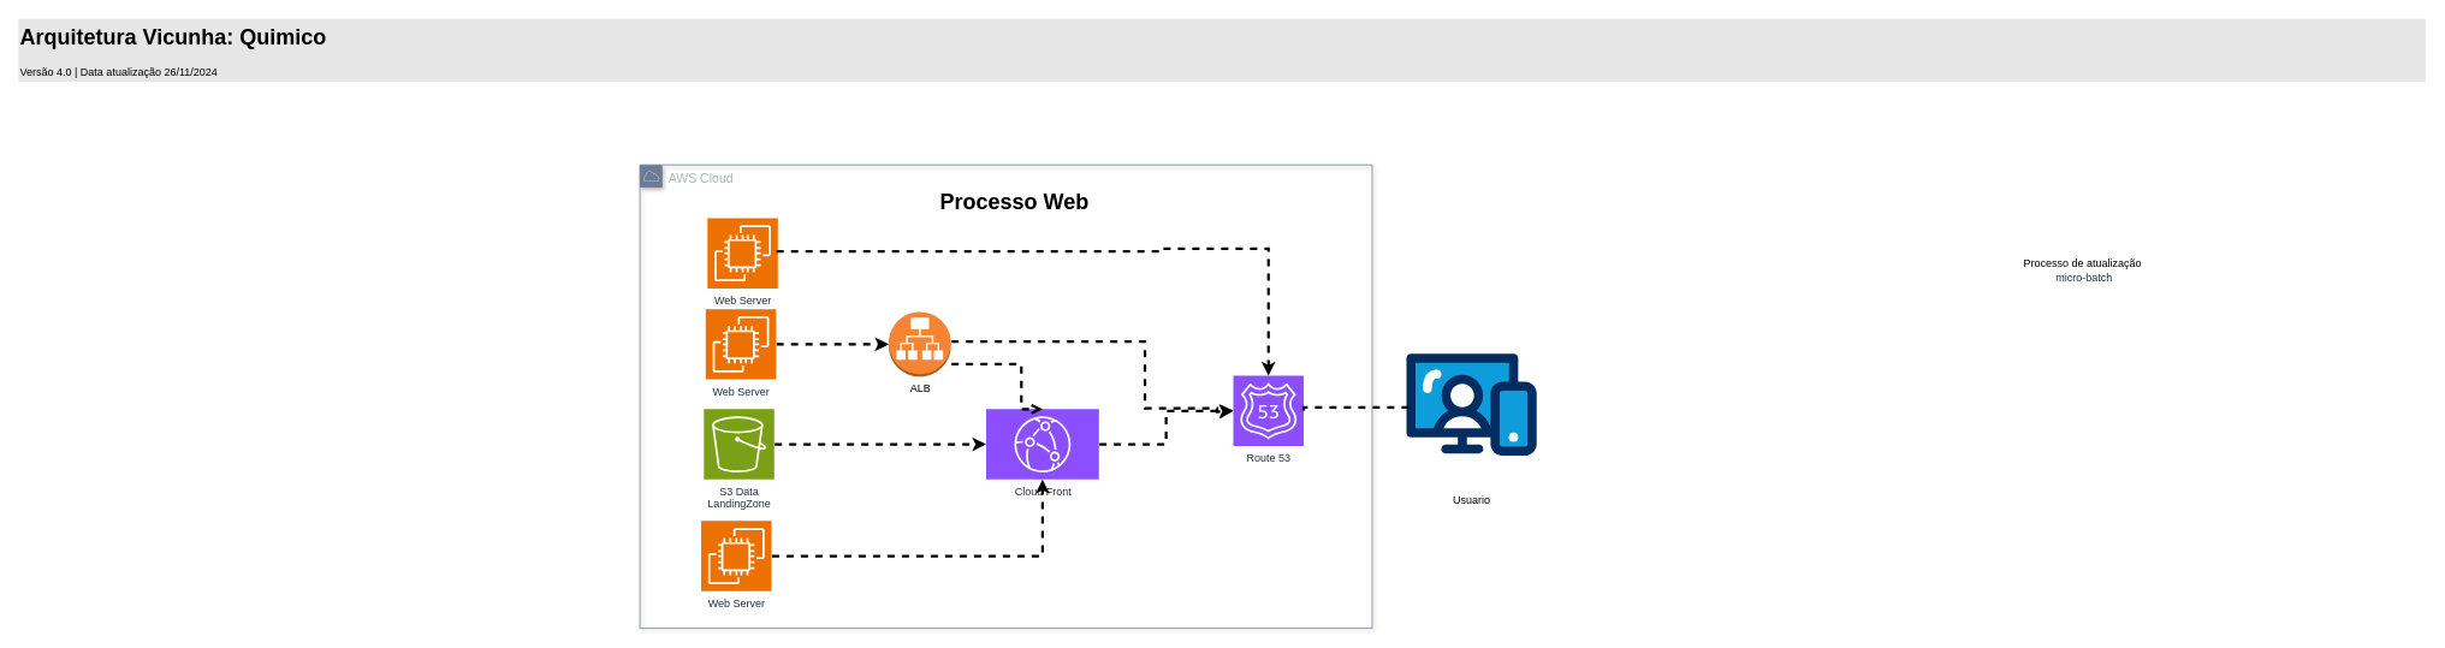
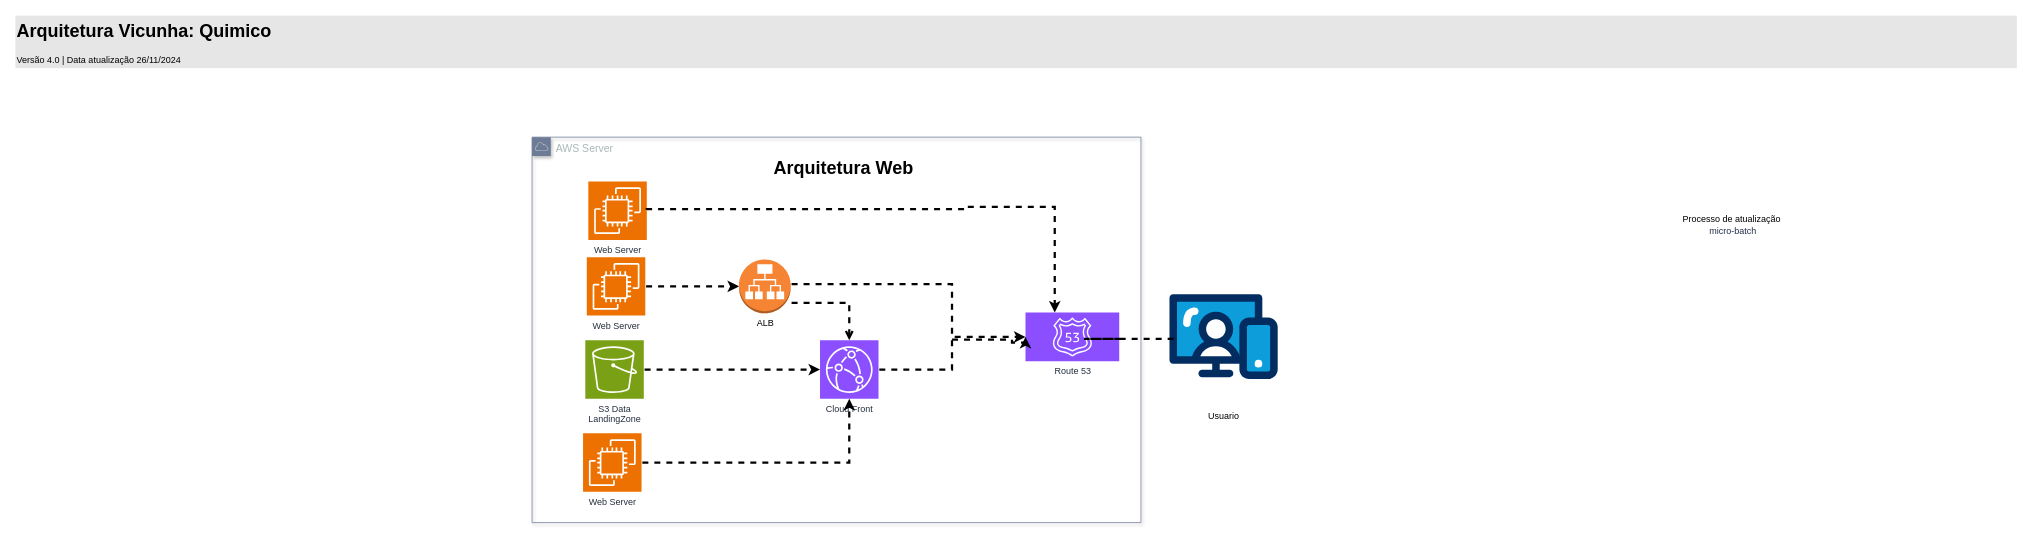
- <mxCell id="2" value="&lt;font style=&quot;font-size: 14px;&quot;&gt;AWS Cloud&lt;/font&gt;" style="sketch=0;outlineConnect=0;gradientColor=none;html=1;whiteSpace=wrap;fontSize=12;fontStyle=0;shape=mxgraph.aws4.group;grIcon=mxgraph.aws4.group_aws_cloud;strokeColor=#6C7B96;fillColor=none;verticalAlign=top;align=left;spacingLeft=30;fontColor=#AAB7B8;dashed=0;shadow=1;" parent="1" vertex="1"><mxGeometry x="709" y="182" width="812" height="514" as="geometry" /></mxCell>
+ <mxCell id="2" value="&lt;font style=&quot;font-size: 14px;&quot;&gt;AWS Server&lt;/font&gt;" style="sketch=0;outlineConnect=0;gradientColor=none;html=1;whiteSpace=wrap;fontSize=12;fontStyle=0;shape=mxgraph.aws4.group;grIcon=mxgraph.aws4.group_aws_cloud;strokeColor=#6C7B96;fillColor=none;verticalAlign=top;align=left;spacingLeft=30;fontColor=#AAB7B8;dashed=0;shadow=1;" parent="1" vertex="1"><mxGeometry x="709" y="182" width="812" height="514" as="geometry" /></mxCell>
- <mxCell id="5" value="&lt;h1 style=&quot;margin-top: 0px;&quot;&gt;&lt;span style=&quot;background-color: transparent; color: light-dark(rgb(0, 0, 0), rgb(255, 255, 255));&quot;&gt;Processo Web&lt;/span&gt;&lt;span style=&quot;background-color: transparent; color: light-dark(rgb(0, 0, 0), rgb(255, 255, 255)); font-size: 12px; font-weight: normal;&quot;&gt;&amp;nbsp;&amp;nbsp;&lt;/span&gt;&lt;/h1&gt;" style="text;html=1;whiteSpace=wrap;overflow=hidden;rounded=0;align=center;" parent="1" vertex="1"><mxGeometry x="973" y="202" width="310" height="44" as="geometry" /></mxCell>
+ <mxCell id="5" value="&lt;h1 style=&quot;margin-top: 0px;&quot;&gt;&lt;span style=&quot;background-color: transparent; color: light-dark(rgb(0, 0, 0), rgb(255, 255, 255));&quot;&gt;Arquitetura Web&lt;/span&gt;&lt;span style=&quot;background-color: transparent; color: light-dark(rgb(0, 0, 0), rgb(255, 255, 255)); font-size: 12px; font-weight: normal;&quot;&gt;&amp;nbsp;&amp;nbsp;&lt;/span&gt;&lt;/h1&gt;" style="text;html=1;whiteSpace=wrap;overflow=hidden;rounded=0;align=center;" parent="1" vertex="1"><mxGeometry x="973" y="202" width="310" height="44" as="geometry" /></mxCell>
- <mxCell id="9" value="Route 53" style="sketch=0;points=[[0,0,0],[0.25,0,0],[0.5,0,0],[0.75,0,0],[1,0,0],[0,1,0],[0.25,1,0],[0.5,1,0],[0.75,1,0],[1,1,0],[0,0.25,0],[0,0.5,0],[0,0.75,0],[1,0.25,0],[1,0.5,0],[1,0.75,0]];outlineConnect=0;fontColor=#232F3E;fillColor=#8C4FFF;strokeColor=#ffffff;dashed=0;verticalLabelPosition=bottom;verticalAlign=top;align=center;html=1;fontSize=12;fontStyle=0;aspect=fixed;shape=mxgraph.aws4.resourceIcon;resIcon=mxgraph.aws4.route_53;" vertex="1" parent="1"><mxGeometry x="1367" y="416" width="78" height="78" as="geometry" /></mxCell>
+ <mxCell id="9" value="Route 53" style="sketch=0;points=[[0,0,0],[0.25,0,0],[0.5,0,0],[0.75,0,0],[1,0,0],[0,1,0],[0.25,1,0],[0.5,1,0],[0.75,1,0],[1,1,0],[0,0.25,0],[0,0.5,0],[0,0.75,0],[1,0.25,0],[1,0.5,0],[1,0.75,0]];outlineConnect=0;fontColor=#232F3E;fillColor=#8C4FFF;strokeColor=#ffffff;dashed=0;verticalLabelPosition=bottom;verticalAlign=top;align=center;html=1;fontSize=12;fontStyle=0;aspect=fixed;shape=mxgraph.aws4.resourceIcon;resIcon=mxgraph.aws4.route_53;" vertex="1" parent="1"><mxGeometry x="1367" y="416" width="125" height="65" as="geometry" /></mxCell>
- <mxCell id="10" value="Cloud Front" style="sketch=0;points=[[0,0,0],[0.25,0,0],[0.5,0,0],[0.75,0,0],[1,0,0],[0,1,0],[0.25,1,0],[0.5,1,0],[0.75,1,0],[1,1,0],[0,0.25,0],[0,0.5,0],[0,0.75,0],[1,0.25,0],[1,0.5,0],[1,0.75,0]];outlineConnect=0;fontColor=#232F3E;fillColor=#8C4FFF;strokeColor=#ffffff;dashed=0;verticalLabelPosition=bottom;verticalAlign=top;align=center;html=1;fontSize=12;fontStyle=0;aspect=fixed;shape=mxgraph.aws4.resourceIcon;resIcon=mxgraph.aws4.cloudfront;" vertex="1" parent="1"><mxGeometry x="1093" y="453" width="125" height="78" as="geometry" /></mxCell>
+ <mxCell id="10" value="Cloud Front" style="sketch=0;points=[[0,0,0],[0.25,0,0],[0.5,0,0],[0.75,0,0],[1,0,0],[0,1,0],[0.25,1,0],[0.5,1,0],[0.75,1,0],[1,1,0],[0,0.25,0],[0,0.5,0],[0,0.75,0],[1,0.25,0],[1,0.5,0],[1,0.75,0]];outlineConnect=0;fontColor=#232F3E;fillColor=#8C4FFF;strokeColor=#ffffff;dashed=0;verticalLabelPosition=bottom;verticalAlign=top;align=center;html=1;fontSize=12;fontStyle=0;aspect=fixed;shape=mxgraph.aws4.resourceIcon;resIcon=mxgraph.aws4.cloudfront;" vertex="1" parent="1"><mxGeometry x="1093" y="453" width="78" height="78" as="geometry" /></mxCell>
